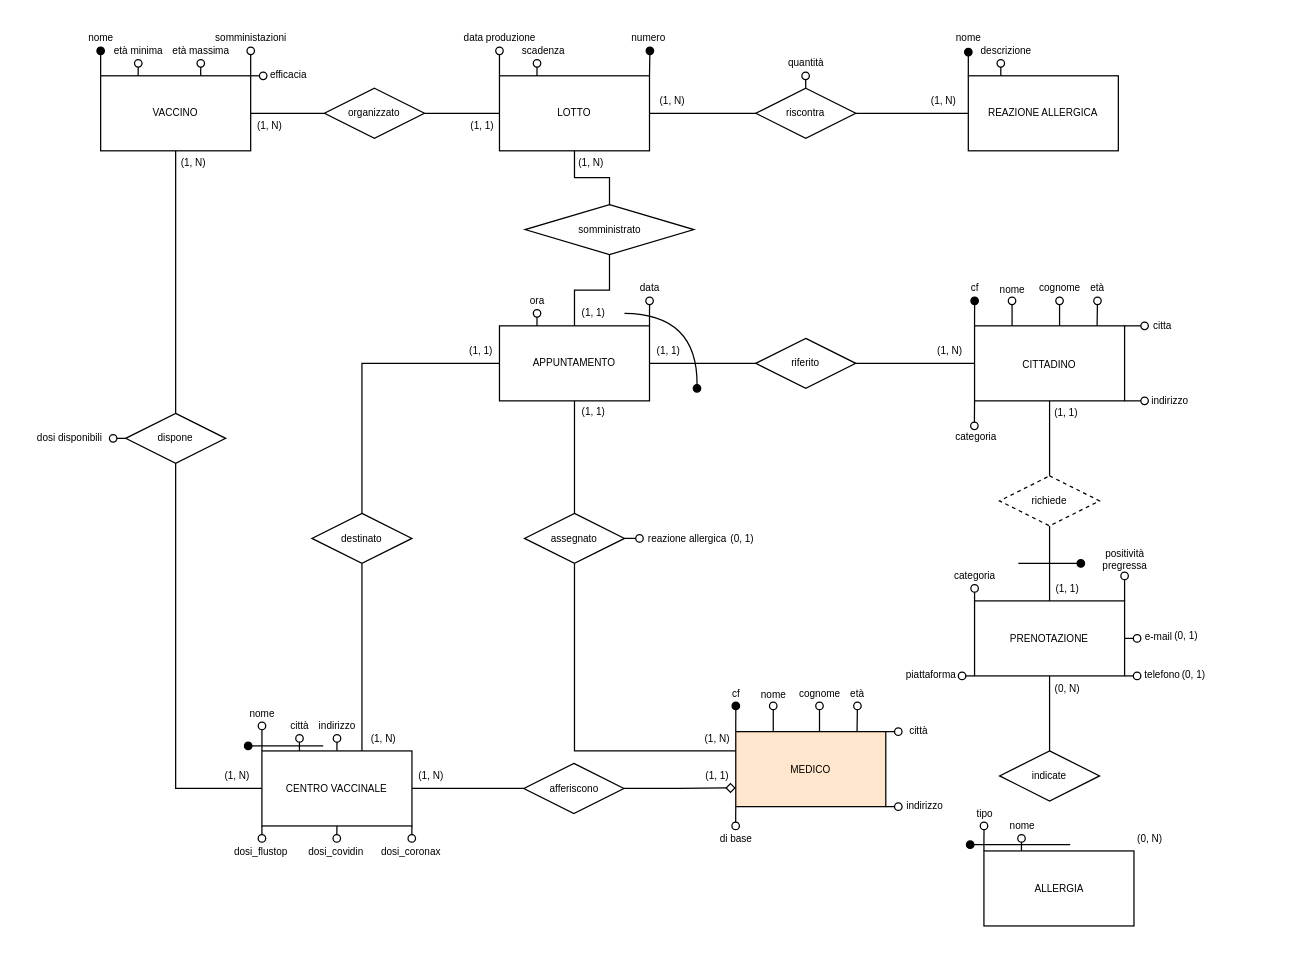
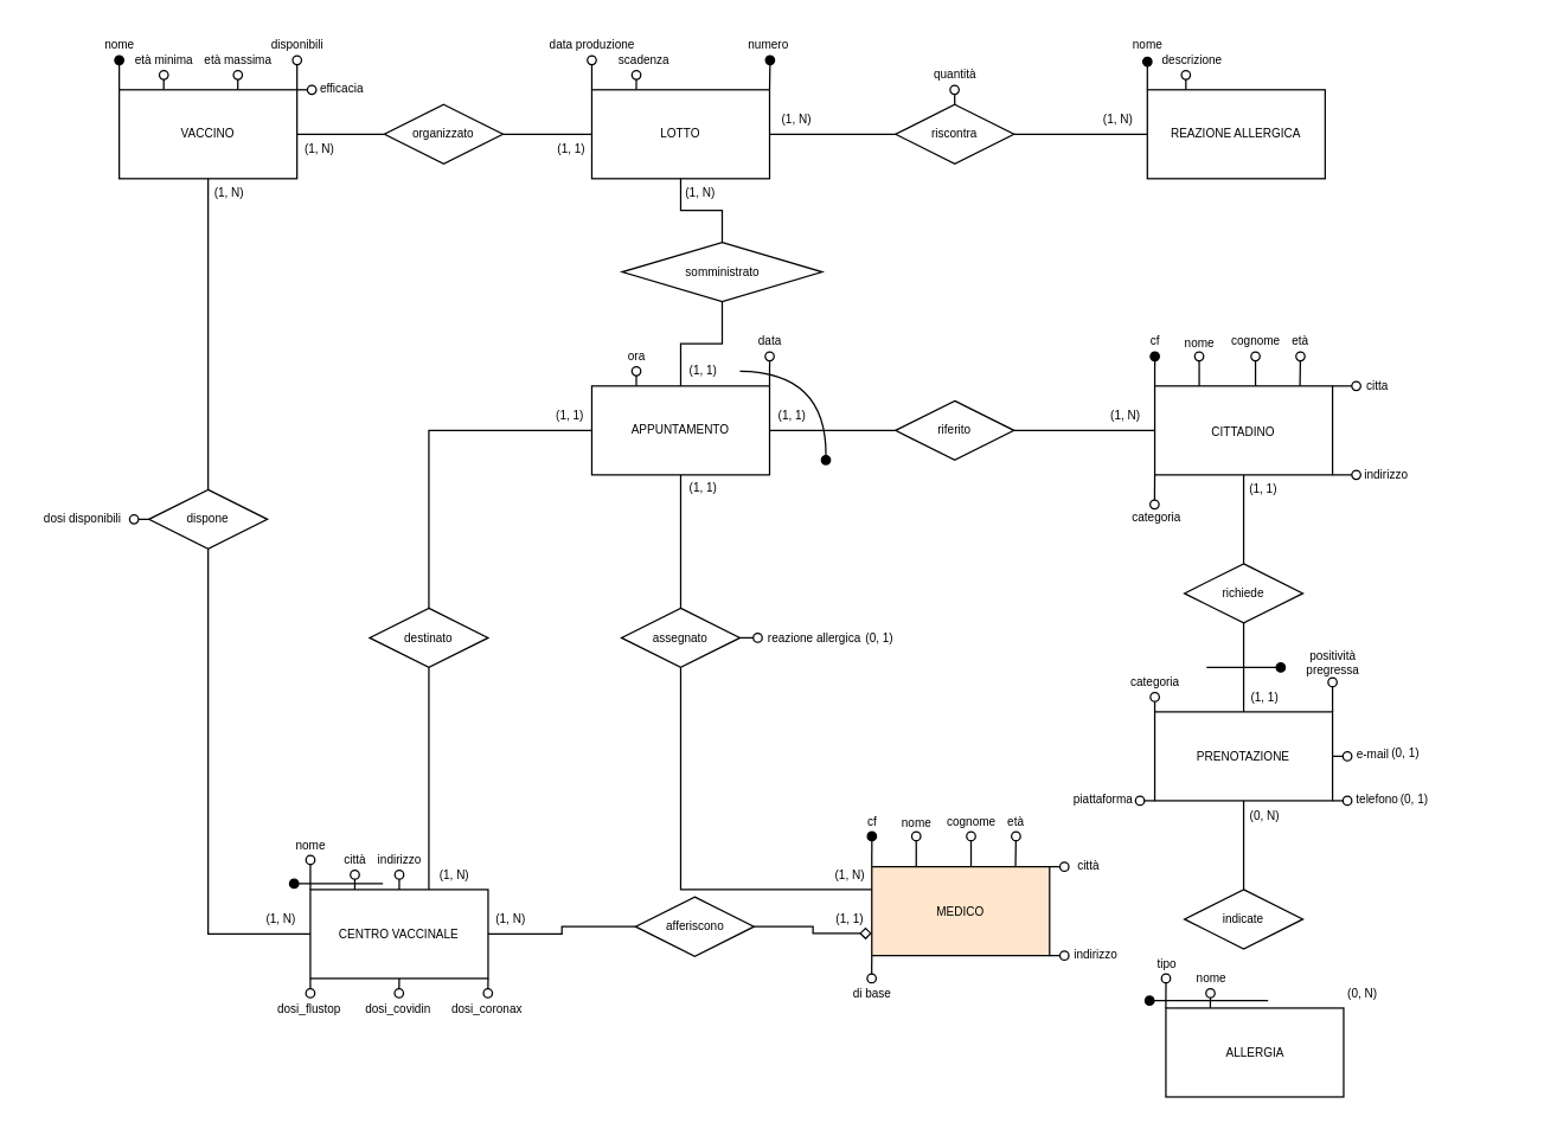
- <mxCell id="91" value="somministazioni" style="text;html=1;align=center;verticalAlign=middle;resizable=0;points=[];autosize=1;strokeColor=none;fontSize=8;" parent="80" vertex="1"><mxGeometry x="105" width="70" height="20" as="geometry" /></mxCell>
+ <mxCell id="91" value="disponibili" style="text;html=1;align=center;verticalAlign=middle;resizable=0;points=[];autosize=1;strokeColor=none;fontSize=8;" parent="80" vertex="1"><mxGeometry x="105" width="70" height="20" as="geometry" /></mxCell>
- <mxCell id="68" value="richiede" style="rhombus;whiteSpace=wrap;html=1;fontSize=8;dashed=1;" parent="1" vertex="1"><mxGeometry x="799" y="380" width="80" height="40" as="geometry" /></mxCell>
+ <mxCell id="68" value="richiede" style="rhombus;whiteSpace=wrap;html=1;fontSize=8;" parent="1" vertex="1"><mxGeometry x="799" y="380" width="80" height="40" as="geometry" /></mxCell>
- <mxCell id="3" value="afferiscono" style="rhombus;whiteSpace=wrap;html=1;fontSize=8;" parent="1" vertex="1"><mxGeometry x="418.5" y="610" width="80" height="40" as="geometry" /></mxCell>
+ <mxCell id="3" value="afferiscono" style="rhombus;whiteSpace=wrap;html=1;fontSize=8;" parent="1" vertex="1"><mxGeometry x="428.5" y="605" width="80" height="40" as="geometry" /></mxCell>
